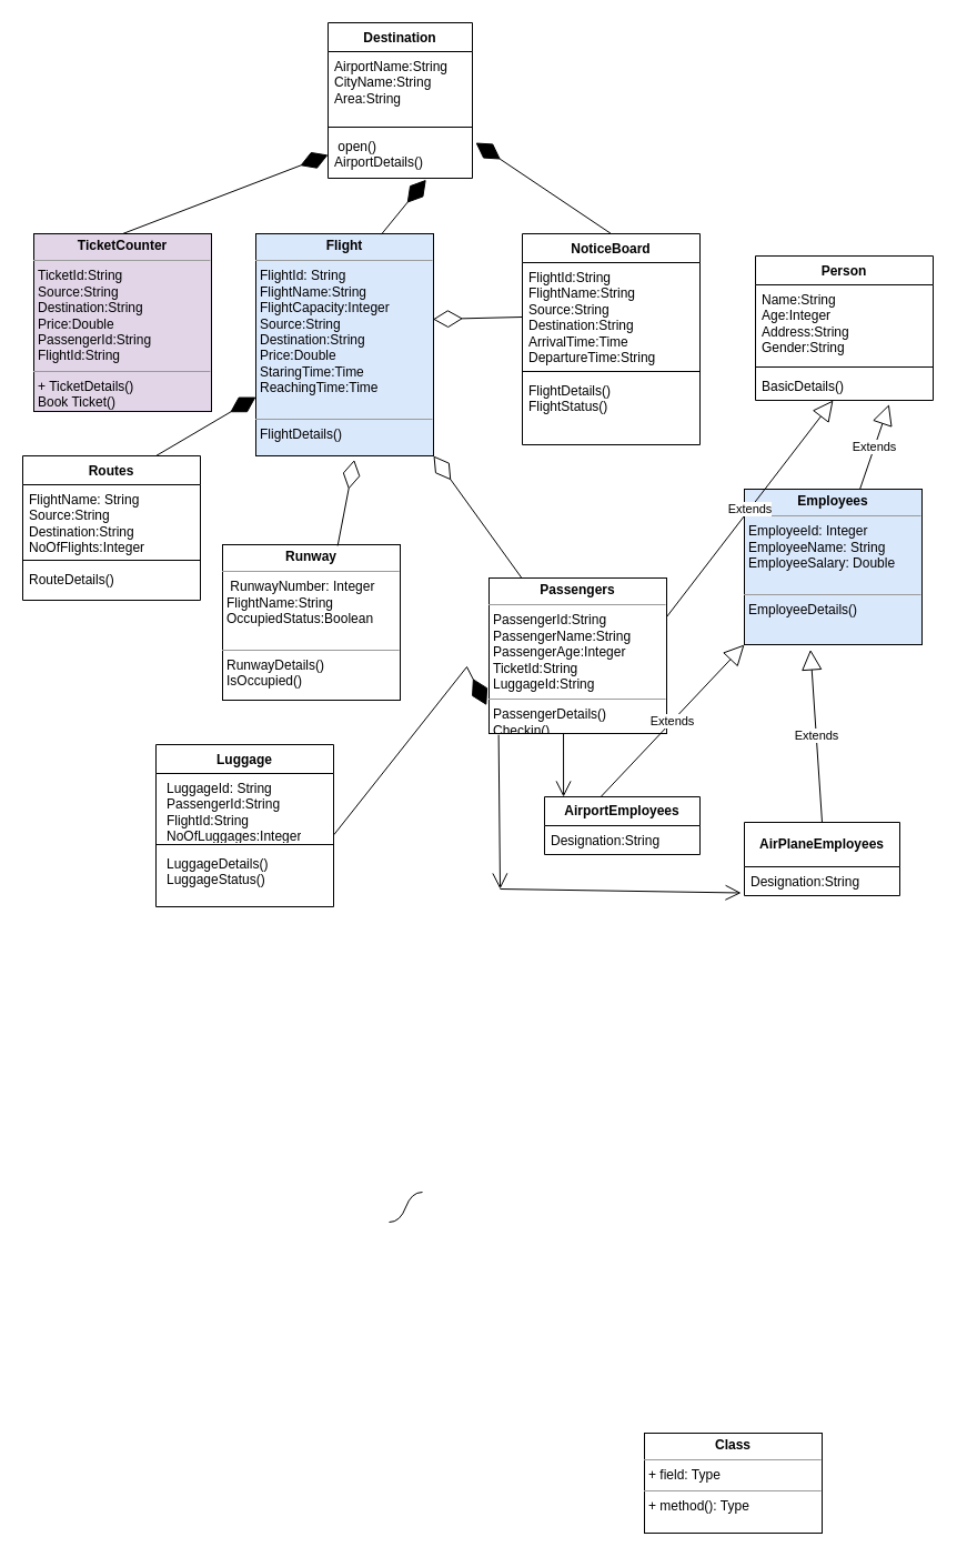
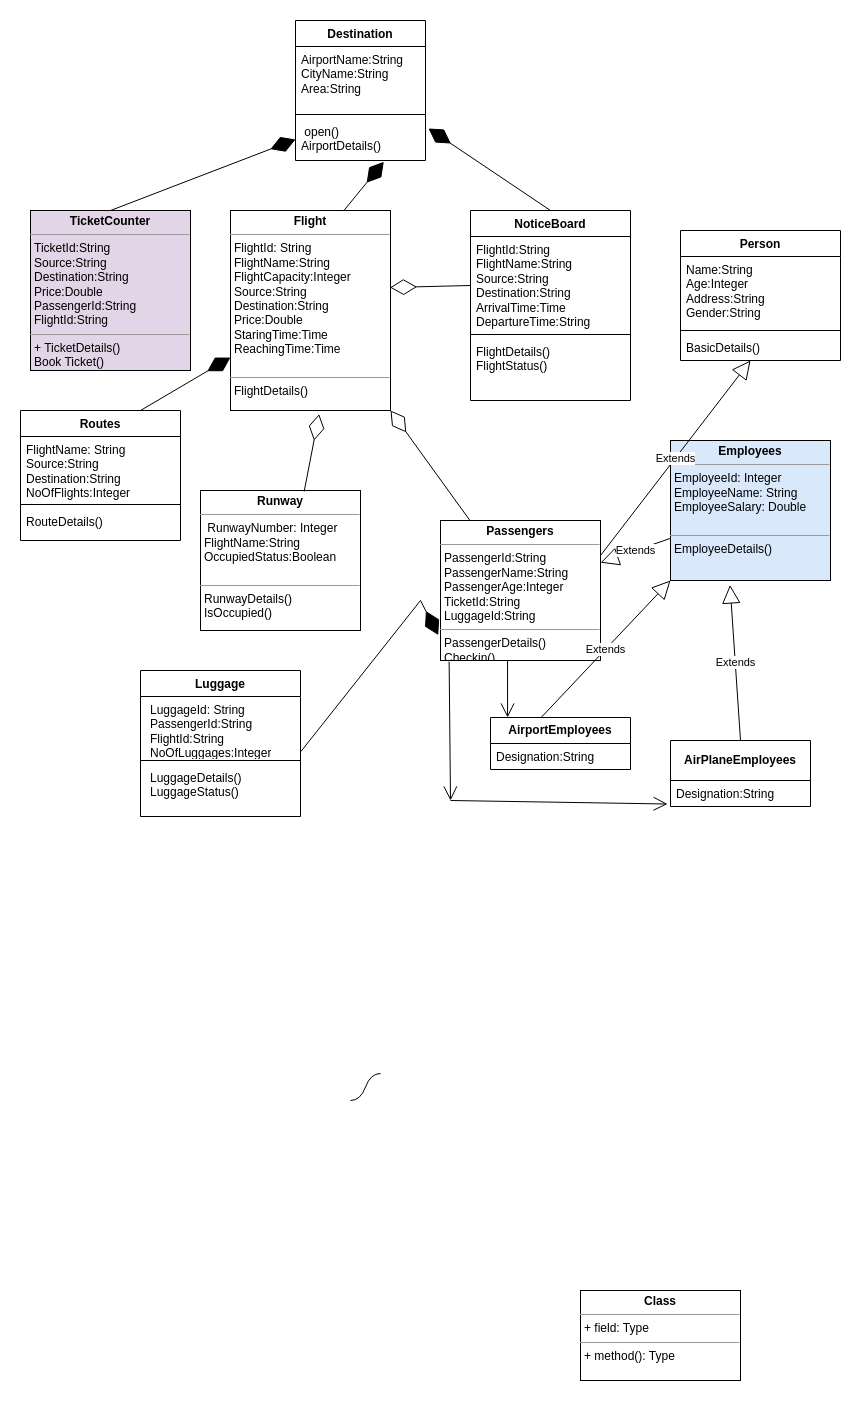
- <mxCell id="10" value="&lt;p style=&quot;margin:0px;margin-top:4px;text-align:center;&quot;&gt;&lt;b&gt;Flight&lt;/b&gt;&lt;/p&gt;&lt;hr size=&quot;1&quot;&gt;&lt;p style=&quot;margin:0px;margin-left:4px;&quot;&gt;FlightId: String&lt;/p&gt;&lt;p style=&quot;margin:0px;margin-left:4px;&quot;&gt;FlightName:String&lt;/p&gt;&lt;p style=&quot;margin:0px;margin-left:4px;&quot;&gt;FlightCapacity:Integer&lt;/p&gt;&lt;p style=&quot;margin:0px;margin-left:4px;&quot;&gt;Source:String&lt;/p&gt;&lt;p style=&quot;margin:0px;margin-left:4px;&quot;&gt;Destination:String&lt;/p&gt;&lt;p style=&quot;margin:0px;margin-left:4px;&quot;&gt;Price:Double&lt;/p&gt;&lt;p style=&quot;margin:0px;margin-left:4px;&quot;&gt;StaringTime:Time&lt;/p&gt;&lt;p style=&quot;margin:0px;margin-left:4px;&quot;&gt;ReachingTime:Time&lt;/p&gt;&lt;p style=&quot;margin:0px;margin-left:4px;&quot;&gt;&lt;br&gt;&lt;/p&gt;&lt;hr size=&quot;1&quot;&gt;&lt;p style=&quot;margin:0px;margin-left:4px;&quot;&gt;FlightDetails()&amp;nbsp;&lt;/p&gt;" style="verticalAlign=top;align=left;overflow=fill;fontSize=12;fontFamily=Helvetica;html=1;whiteSpace=wrap;fillColor=#dae8fc;" parent="1" vertex="1"><mxGeometry x="230" y="210" width="160" height="200" as="geometry" /></mxCell>
+ <mxCell id="10" value="&lt;p style=&quot;margin:0px;margin-top:4px;text-align:center;&quot;&gt;&lt;b&gt;Flight&lt;/b&gt;&lt;/p&gt;&lt;hr size=&quot;1&quot;&gt;&lt;p style=&quot;margin:0px;margin-left:4px;&quot;&gt;FlightId: String&lt;/p&gt;&lt;p style=&quot;margin:0px;margin-left:4px;&quot;&gt;FlightName:String&lt;/p&gt;&lt;p style=&quot;margin:0px;margin-left:4px;&quot;&gt;FlightCapacity:Integer&lt;/p&gt;&lt;p style=&quot;margin:0px;margin-left:4px;&quot;&gt;Source:String&lt;/p&gt;&lt;p style=&quot;margin:0px;margin-left:4px;&quot;&gt;Destination:String&lt;/p&gt;&lt;p style=&quot;margin:0px;margin-left:4px;&quot;&gt;Price:Double&lt;/p&gt;&lt;p style=&quot;margin:0px;margin-left:4px;&quot;&gt;StaringTime:Time&lt;/p&gt;&lt;p style=&quot;margin:0px;margin-left:4px;&quot;&gt;ReachingTime:Time&lt;/p&gt;&lt;p style=&quot;margin:0px;margin-left:4px;&quot;&gt;&lt;br&gt;&lt;/p&gt;&lt;hr size=&quot;1&quot;&gt;&lt;p style=&quot;margin:0px;margin-left:4px;&quot;&gt;FlightDetails()&amp;nbsp;&lt;/p&gt;" style="verticalAlign=top;align=left;overflow=fill;fontSize=12;fontFamily=Helvetica;html=1;whiteSpace=wrap;" parent="1" vertex="1"><mxGeometry x="230" y="210" width="160" height="200" as="geometry" /></mxCell>
- <mxCell id="38" value="Extends" style="endArrow=block;endSize=16;endFill=0;html=1;rounded=0;entryX=0.752;entryY=1.141;entryDx=0;entryDy=0;entryPerimeter=0;" edge="1" parent="1" source="11" target="34"><mxGeometry width="160" relative="1" as="geometry"><mxPoint x="510" y="460" as="sourcePoint" /><mxPoint x="740" y="380" as="targetPoint" /></mxGeometry></mxCell>
+ <mxCell id="38" value="Extends" style="endArrow=block;endSize=16;endFill=0;html=1;rounded=0;" edge="1" parent="1" source="11" target="13"><mxGeometry width="160" relative="1" as="geometry"><mxPoint x="510" y="460" as="sourcePoint" /><mxPoint x="740" y="380" as="targetPoint" /></mxGeometry></mxCell>
